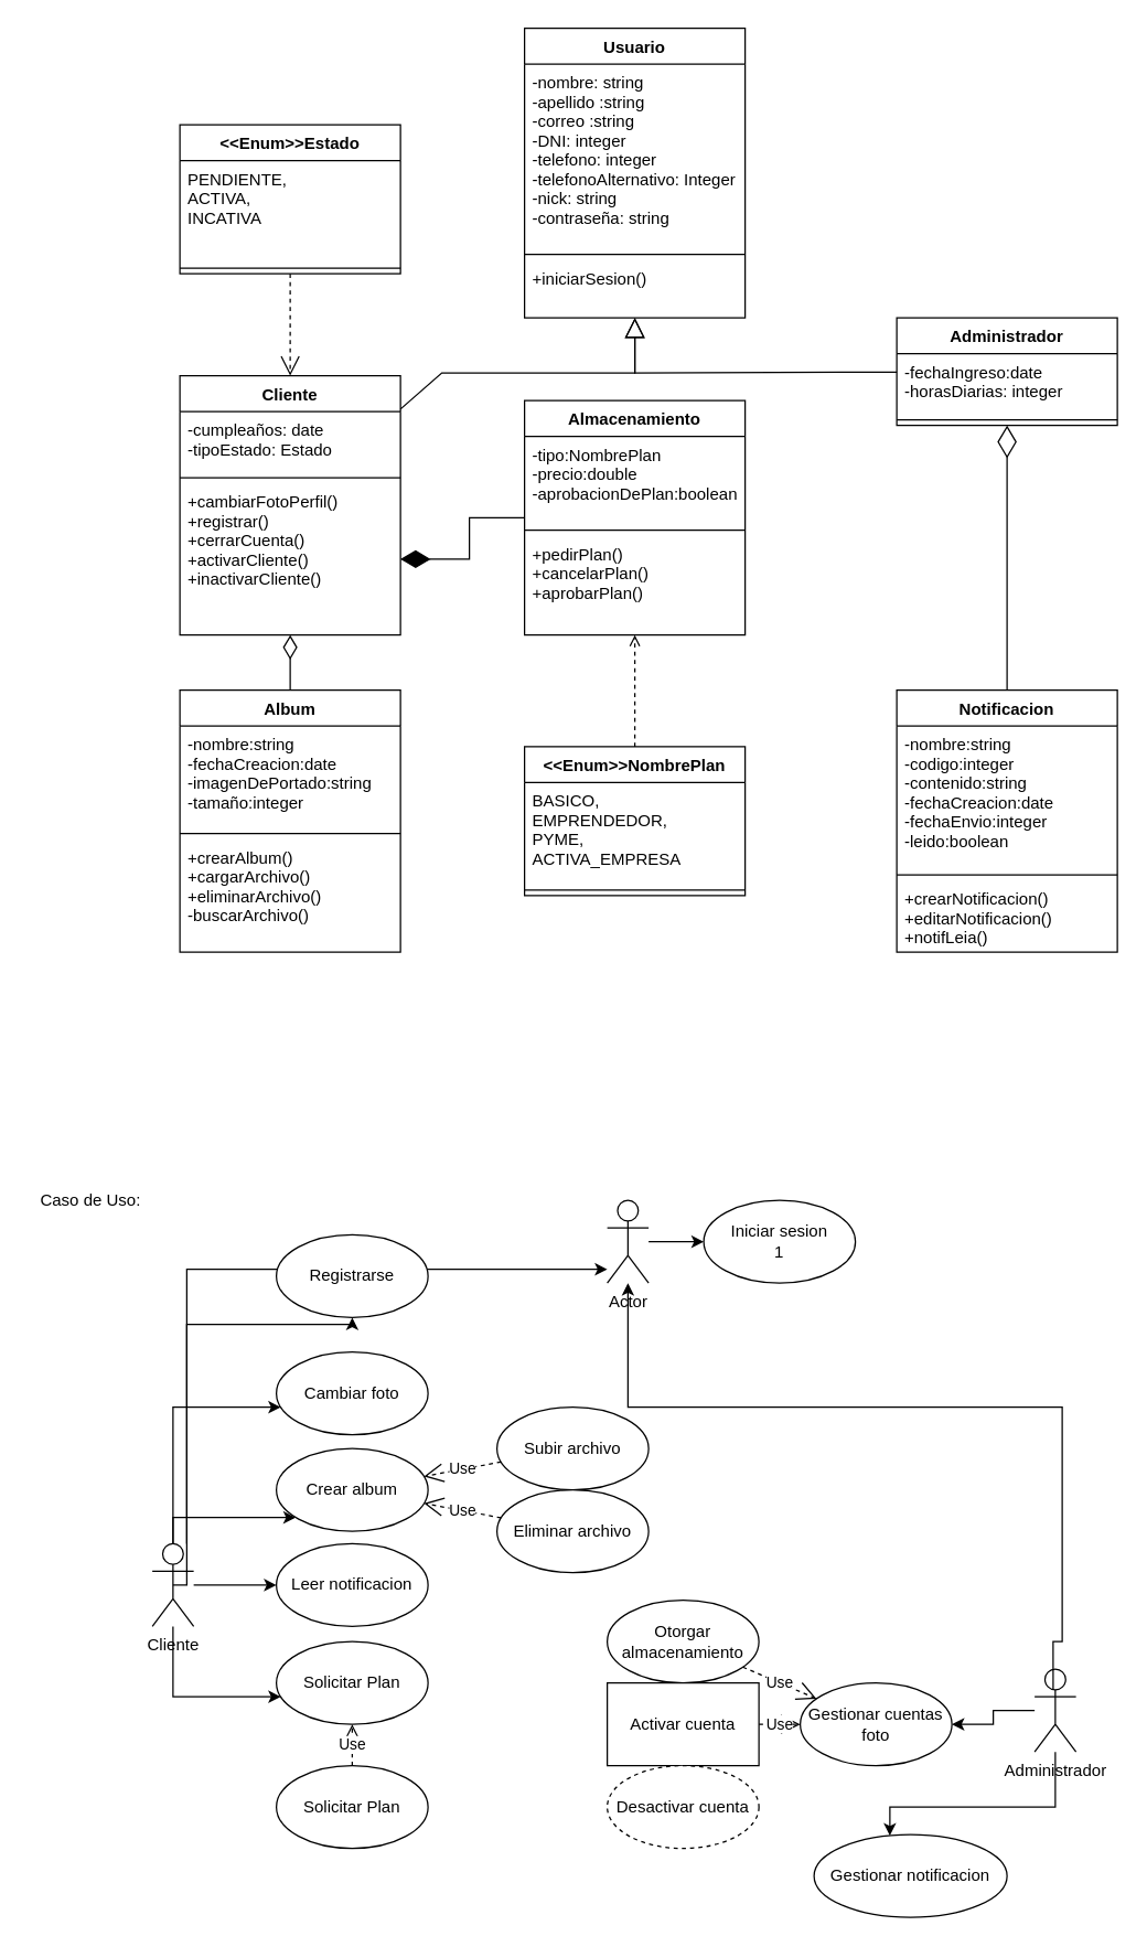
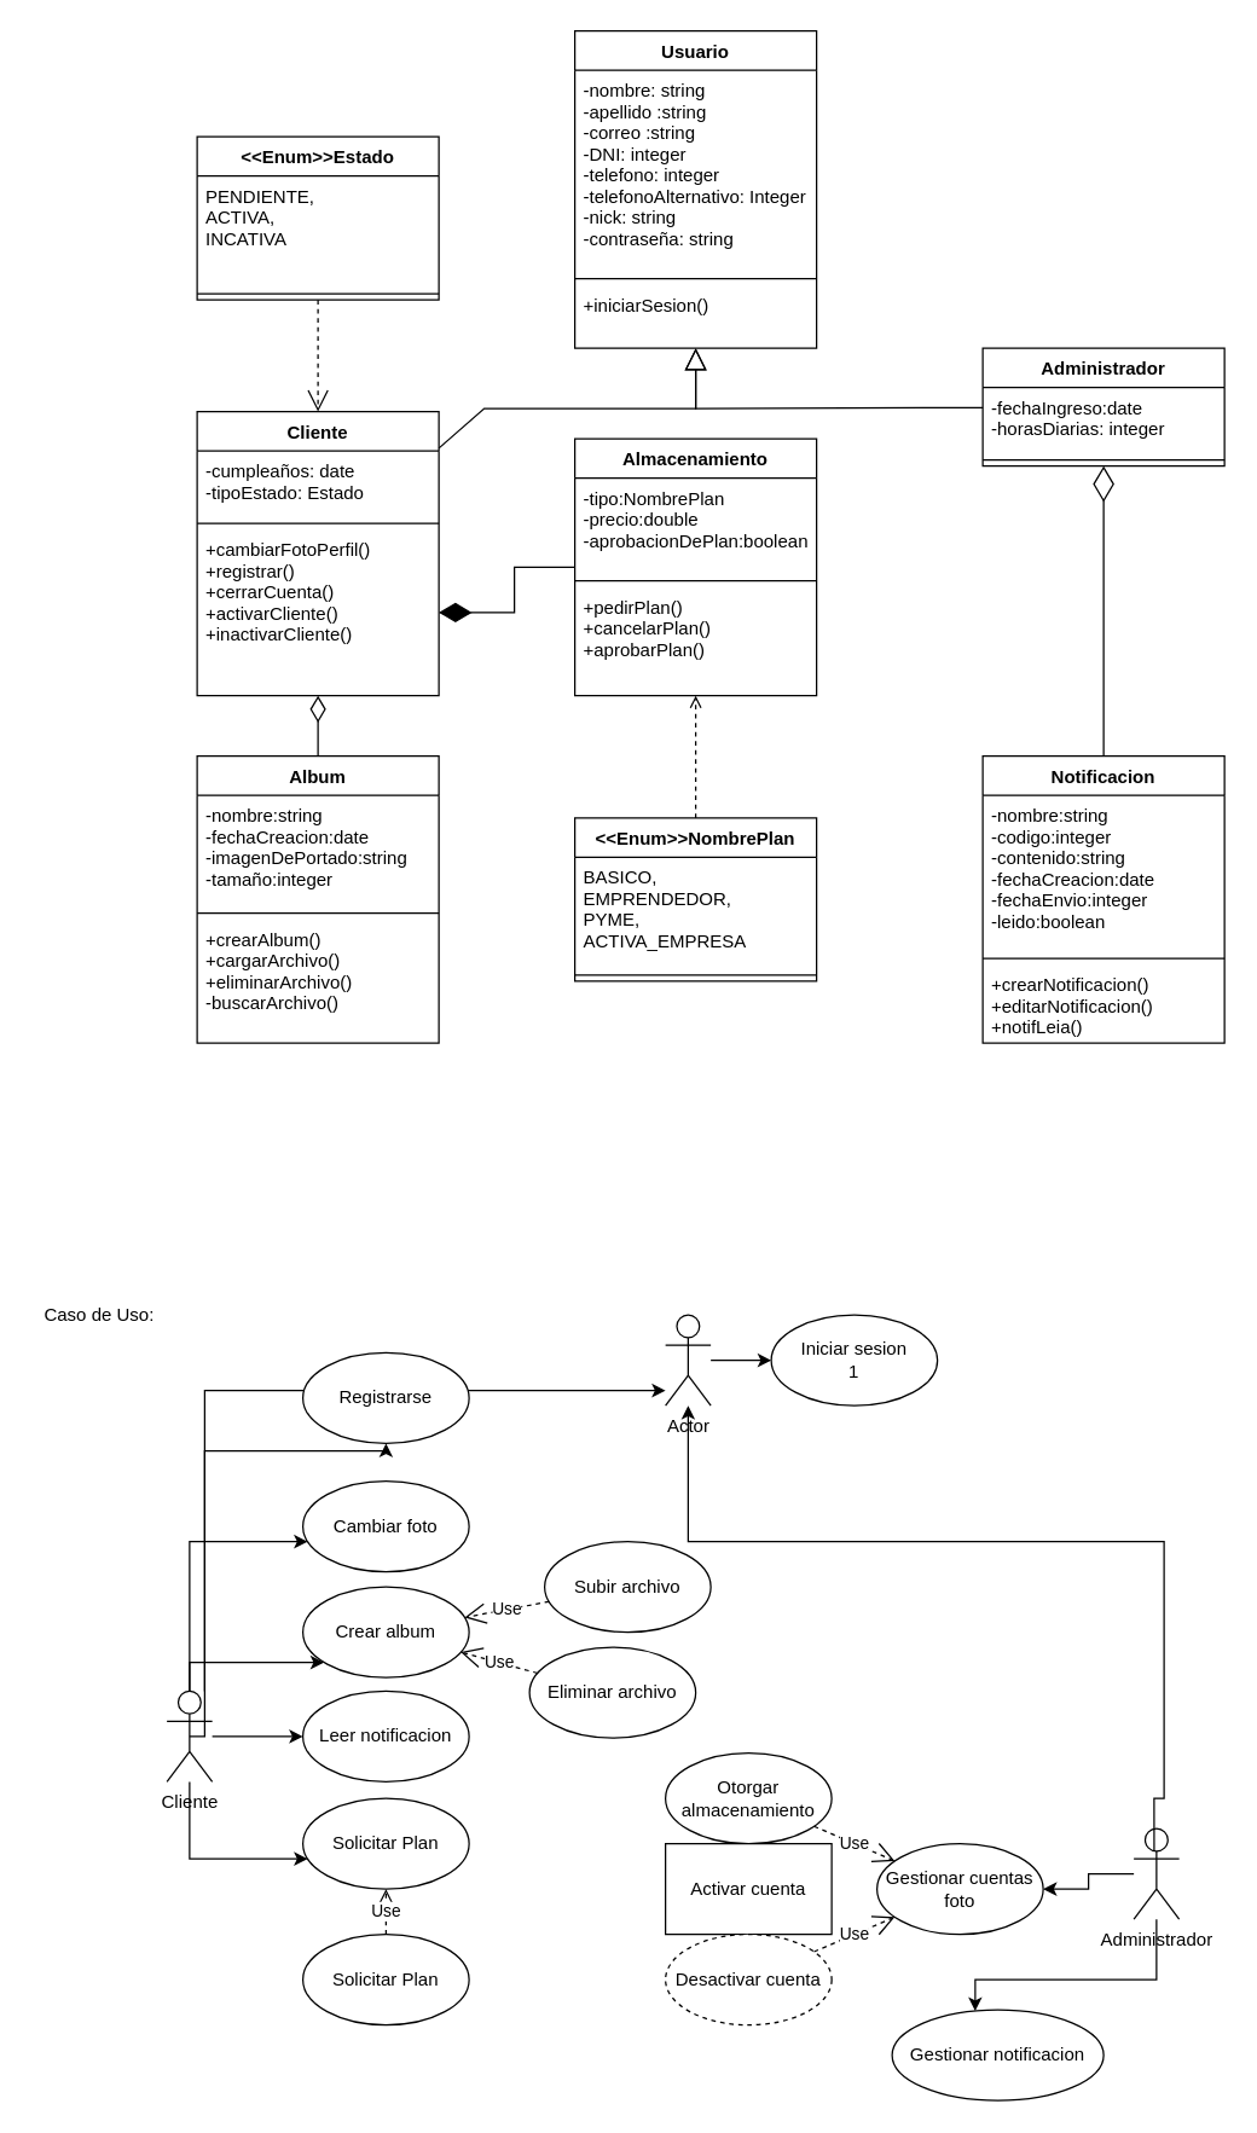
- <mxCell id="54" value="Eliminar archivo" style="ellipse;whiteSpace=wrap;html=1;" vertex="1" parent="1"><mxGeometry x="360" y="1080" width="110" height="60" as="geometry" /></mxCell>
+ <mxCell id="54" value="Eliminar archivo" style="ellipse;whiteSpace=wrap;html=1;" vertex="1" parent="1"><mxGeometry x="350" y="1090" width="110" height="60" as="geometry" /></mxCell>
- <mxCell id="65" value="Use" style="endArrow=open;endSize=12;dashed=1;html=1;rounded=0;" edge="1" parent="1" source="53" target="47"><mxGeometry width="160" relative="1" as="geometry"><mxPoint x="548.374" y="1218.446" as="sourcePoint" /><mxPoint x="601.752" y="1241.465" as="targetPoint" /></mxGeometry></mxCell>
+ <mxCell id="66" value="Use" style="endArrow=open;endSize=12;dashed=1;html=1;rounded=0;" edge="1" parent="1" source="55" target="47"><mxGeometry width="160" relative="1" as="geometry"><mxPoint x="558.374" y="1228.446" as="sourcePoint" /><mxPoint x="611.752" y="1251.465" as="targetPoint" /></mxGeometry></mxCell>
